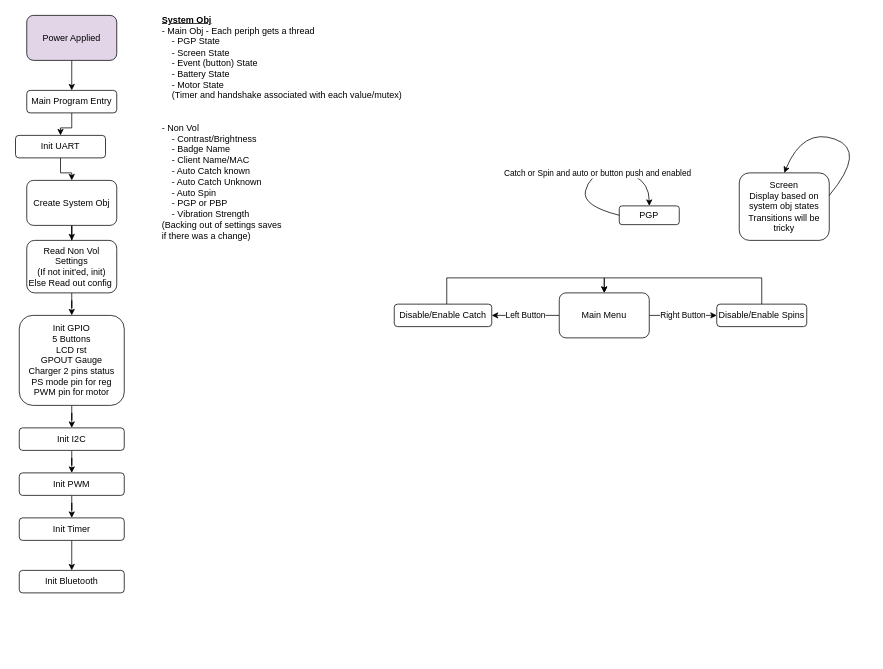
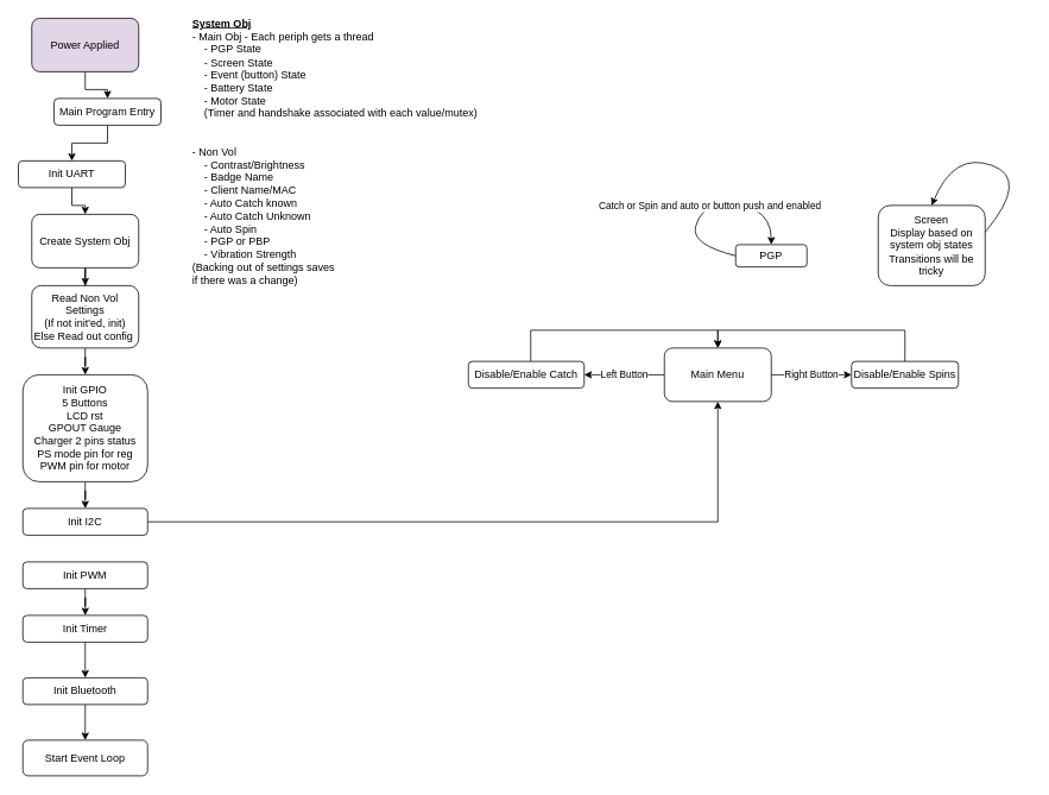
- <mxCell id="5" value="Main Program Entry" style="rounded=1;whiteSpace=wrap;html=1;" vertex="1" parent="1"><mxGeometry x="35" y="120" width="120" height="30" as="geometry" /></mxCell>
+ <mxCell id="5" value="Main Program Entry" style="rounded=1;whiteSpace=wrap;html=1;" vertex="1" parent="1"><mxGeometry x="60" y="110" width="120" height="30" as="geometry" /></mxCell>
- <mxCell id="14" value="" style="edgeStyle=orthogonalEdgeStyle;rounded=0;orthogonalLoop=1;jettySize=auto;html=1;" edge="1" parent="1" source="15" target="17"><mxGeometry relative="1" as="geometry" /></mxCell>
+ <mxCell id="14" value="" style="edgeStyle=orthogonalEdgeStyle;rounded=0;orthogonalLoop=1;jettySize=auto;html=1;" edge="1" parent="1" source="15" target="26"><mxGeometry relative="1" as="geometry" /></mxCell>
+ <mxCell id="20" value="" style="edgeStyle=orthogonalEdgeStyle;rounded=0;orthogonalLoop=1;jettySize=auto;html=1;" edge="1" parent="1" source="21" target="22"><mxGeometry relative="1" as="geometry" /></mxCell>
+ <mxCell id="22" value="Start Event Loop" style="rounded=1;whiteSpace=wrap;html=1;" vertex="1" parent="1"><mxGeometry x="25" y="830" width="140" height="40" as="geometry" /></mxCell>
